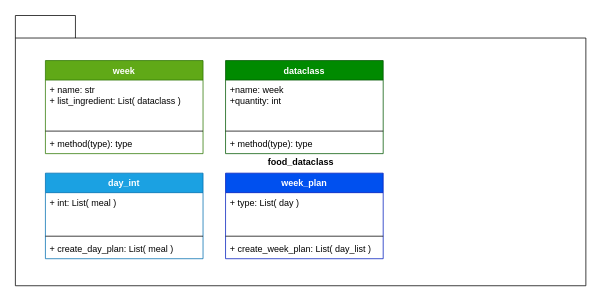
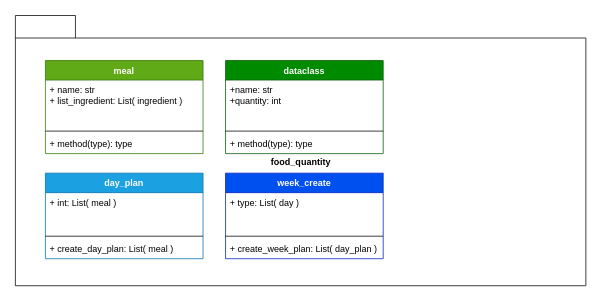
- <mxCell id="3" value="week" style="swimlane;fontStyle=1;align=center;verticalAlign=top;childLayout=stackLayout;horizontal=1;startSize=26;horizontalStack=0;resizeParent=1;resizeParentMax=0;resizeLast=0;collapsible=1;marginBottom=0;fillColor=#60a917;fontColor=#ffffff;strokeColor=#2D7600;" parent="1" vertex="1"><mxGeometry x="60" y="80" width="210" height="124" as="geometry" /></mxCell>
+ <mxCell id="3" value="meal" style="swimlane;fontStyle=1;align=center;verticalAlign=top;childLayout=stackLayout;horizontal=1;startSize=26;horizontalStack=0;resizeParent=1;resizeParentMax=0;resizeLast=0;collapsible=1;marginBottom=0;fillColor=#60a917;fontColor=#ffffff;strokeColor=#2D7600;" parent="1" vertex="1"><mxGeometry x="60" y="80" width="210" height="124" as="geometry" /></mxCell>
- <mxCell id="4" value="+ name: str&#10;+ list_ingredient: List( dataclass )" style="text;strokeColor=none;fillColor=none;align=left;verticalAlign=top;spacingLeft=4;spacingRight=4;overflow=hidden;rotatable=0;points=[[0,0.5],[1,0.5]];portConstraint=eastwest;" parent="3" vertex="1"><mxGeometry y="26" width="210" height="64" as="geometry" /></mxCell>
+ <mxCell id="4" value="+ name: str&#10;+ list_ingredient: List( ingredient )" style="text;strokeColor=none;fillColor=none;align=left;verticalAlign=top;spacingLeft=4;spacingRight=4;overflow=hidden;rotatable=0;points=[[0,0.5],[1,0.5]];portConstraint=eastwest;" parent="3" vertex="1"><mxGeometry y="26" width="210" height="64" as="geometry" /></mxCell>
- <mxCell id="8" value="+name: week&#10;+quantity: int" style="text;strokeColor=none;fillColor=none;align=left;verticalAlign=top;spacingLeft=4;spacingRight=4;overflow=hidden;rotatable=0;points=[[0,0.5],[1,0.5]];portConstraint=eastwest;" parent="7" vertex="1"><mxGeometry y="26" width="210" height="64" as="geometry" /></mxCell>
+ <mxCell id="8" value="+name: str&#10;+quantity: int" style="text;strokeColor=none;fillColor=none;align=left;verticalAlign=top;spacingLeft=4;spacingRight=4;overflow=hidden;rotatable=0;points=[[0,0.5],[1,0.5]];portConstraint=eastwest;" parent="7" vertex="1"><mxGeometry y="26" width="210" height="64" as="geometry" /></mxCell>
- <mxCell id="2" value="food_dataclass" style="shape=folder;fontStyle=1;tabWidth=80;tabHeight=30;tabPosition=left;html=1;boundedLbl=1;" parent="1" vertex="1"><mxGeometry x="20" y="20" width="760" height="360" as="geometry" /></mxCell>
+ <mxCell id="2" value="food_quantity" style="shape=folder;fontStyle=1;tabWidth=80;tabHeight=30;tabPosition=left;html=1;boundedLbl=1;" parent="1" vertex="1"><mxGeometry x="20" y="20" width="760" height="360" as="geometry" /></mxCell>
- <mxCell id="11" value="day_int" style="swimlane;fontStyle=1;align=center;verticalAlign=top;childLayout=stackLayout;horizontal=1;startSize=26;horizontalStack=0;resizeParent=1;resizeParentMax=0;resizeLast=0;collapsible=1;marginBottom=0;fillColor=#1ba1e2;fontColor=#ffffff;strokeColor=#006EAF;" parent="1" vertex="1"><mxGeometry x="60" y="230" width="210" height="114" as="geometry" /></mxCell>
+ <mxCell id="11" value="day_plan" style="swimlane;fontStyle=1;align=center;verticalAlign=top;childLayout=stackLayout;horizontal=1;startSize=26;horizontalStack=0;resizeParent=1;resizeParentMax=0;resizeLast=0;collapsible=1;marginBottom=0;fillColor=#1ba1e2;fontColor=#ffffff;strokeColor=#006EAF;" parent="1" vertex="1"><mxGeometry x="60" y="230" width="210" height="114" as="geometry" /></mxCell>
- <mxCell id="15" value="week_plan" style="swimlane;fontStyle=1;align=center;verticalAlign=top;childLayout=stackLayout;horizontal=1;startSize=26;horizontalStack=0;resizeParent=1;resizeParentMax=0;resizeLast=0;collapsible=1;marginBottom=0;fillColor=#0050ef;fontColor=#ffffff;strokeColor=#001DBC;" parent="1" vertex="1"><mxGeometry x="300" y="230" width="210" height="114" as="geometry" /></mxCell>
+ <mxCell id="15" value="week_create" style="swimlane;fontStyle=1;align=center;verticalAlign=top;childLayout=stackLayout;horizontal=1;startSize=26;horizontalStack=0;resizeParent=1;resizeParentMax=0;resizeLast=0;collapsible=1;marginBottom=0;fillColor=#0050ef;fontColor=#ffffff;strokeColor=#001DBC;" parent="1" vertex="1"><mxGeometry x="300" y="230" width="210" height="114" as="geometry" /></mxCell>
- <mxCell id="18" value="+ create_week_plan: List( day_list )" style="text;strokeColor=none;fillColor=none;align=left;verticalAlign=top;spacingLeft=4;spacingRight=4;overflow=hidden;rotatable=0;points=[[0,0.5],[1,0.5]];portConstraint=eastwest;" parent="15" vertex="1"><mxGeometry y="88" width="210" height="26" as="geometry" /></mxCell>
+ <mxCell id="18" value="+ create_week_plan: List( day_plan )" style="text;strokeColor=none;fillColor=none;align=left;verticalAlign=top;spacingLeft=4;spacingRight=4;overflow=hidden;rotatable=0;points=[[0,0.5],[1,0.5]];portConstraint=eastwest;" parent="15" vertex="1"><mxGeometry y="88" width="210" height="26" as="geometry" /></mxCell>
